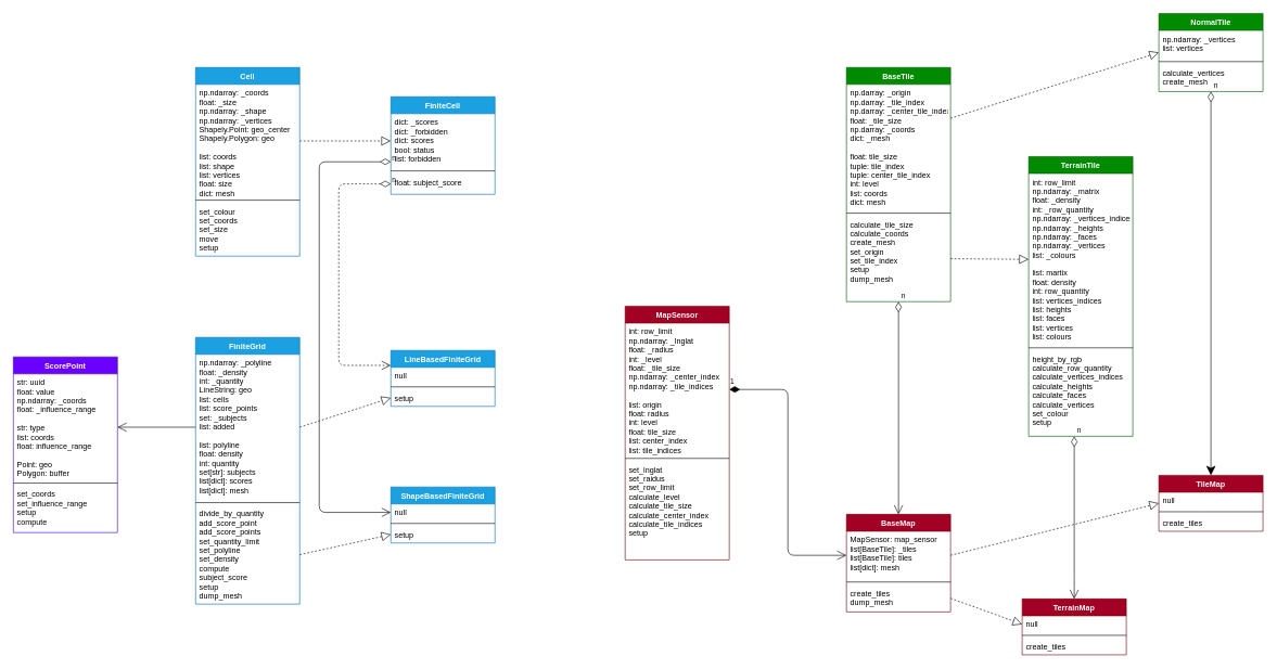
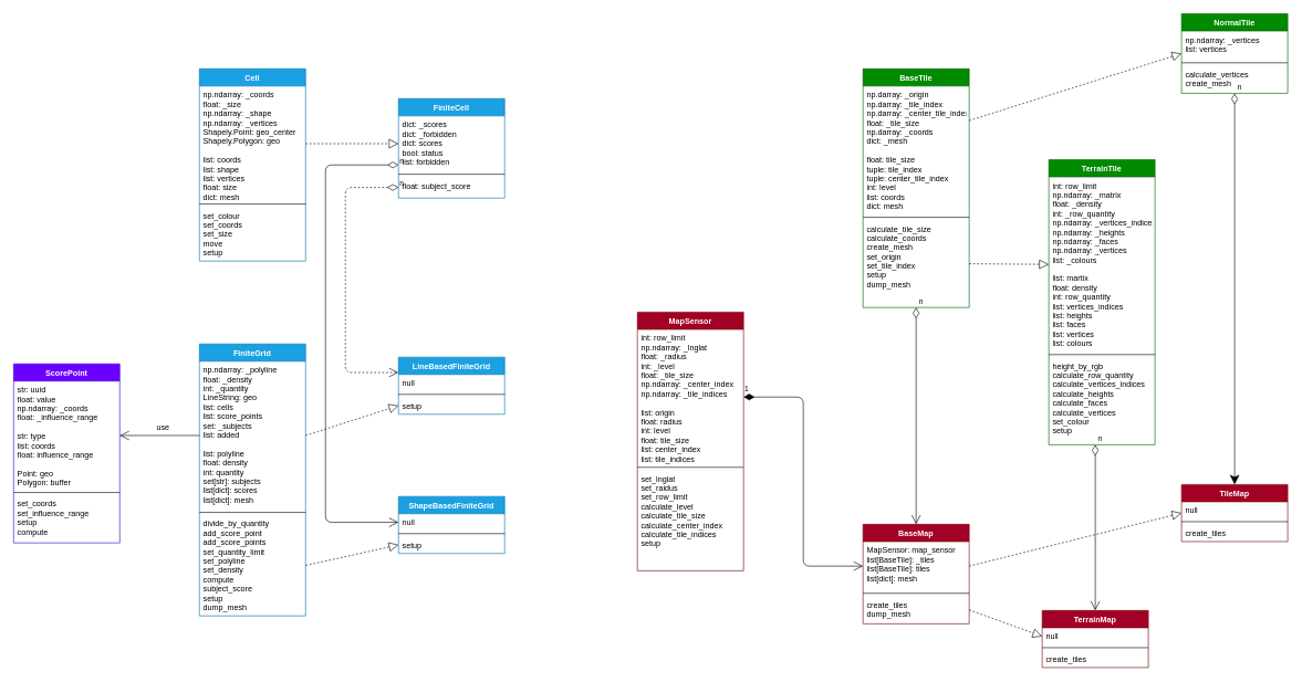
+ <mxCell id="15" value="use" style="text;html=1;align=center;verticalAlign=middle;resizable=0;points=[];autosize=1;" parent="1" vertex="1"><mxGeometry x="230" y="634" width="30" height="20" as="geometry" /></mxCell>
